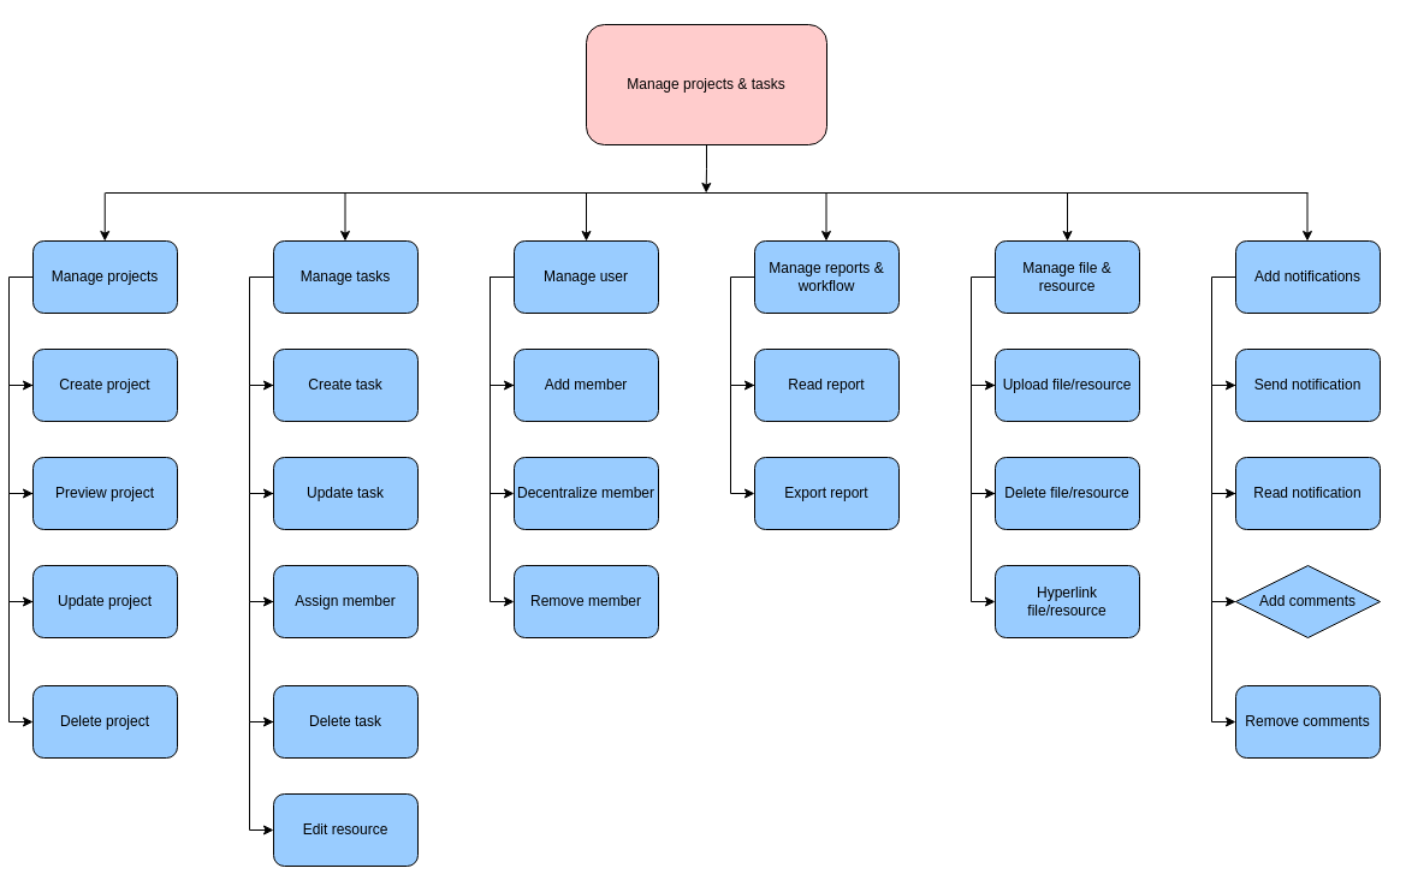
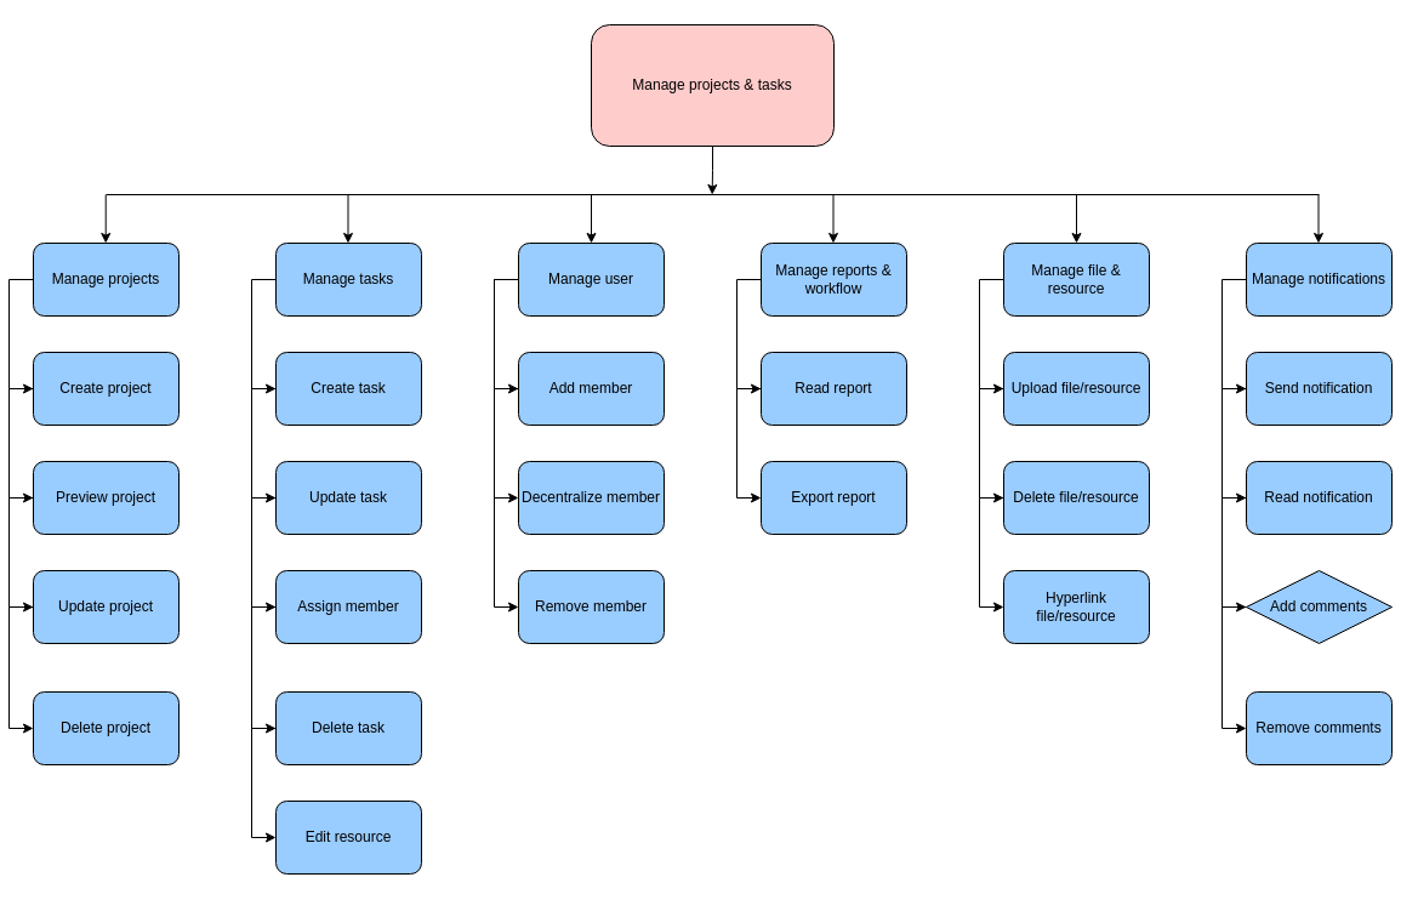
- <mxCell id="42" value="Add notifications" style="rounded=1;whiteSpace=wrap;html=1;fillColor=#99CCFF;" vertex="1" parent="1"><mxGeometry x="1020" y="200" width="120" height="60" as="geometry" /></mxCell>
+ <mxCell id="42" value="Manage notifications" style="rounded=1;whiteSpace=wrap;html=1;fillColor=#99CCFF;" vertex="1" parent="1"><mxGeometry x="1020" y="200" width="120" height="60" as="geometry" /></mxCell>
